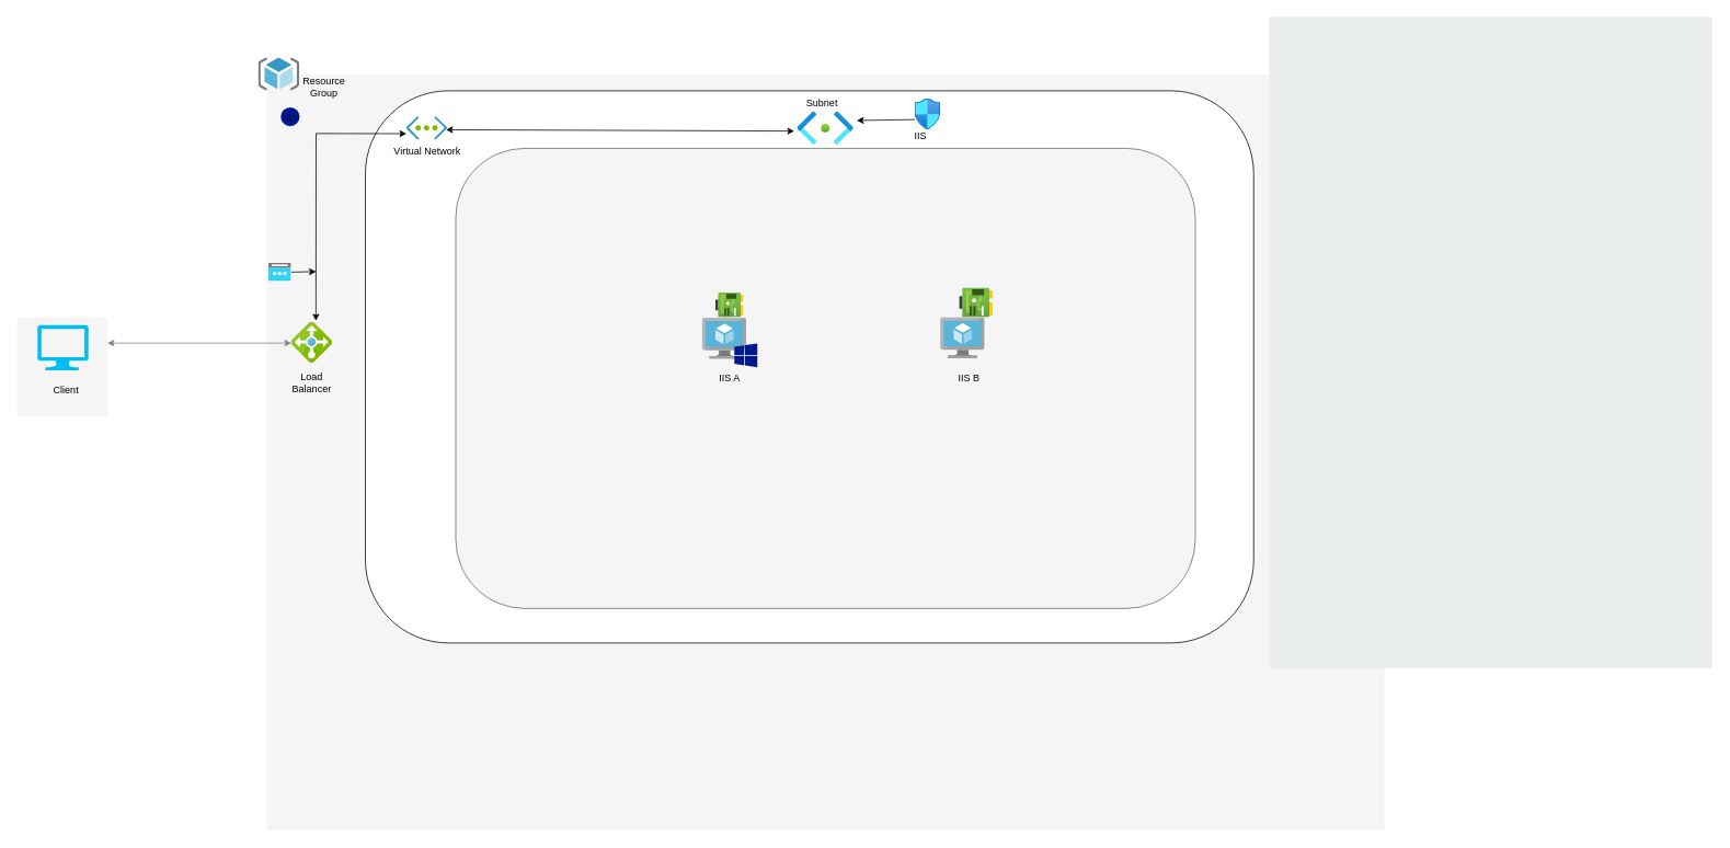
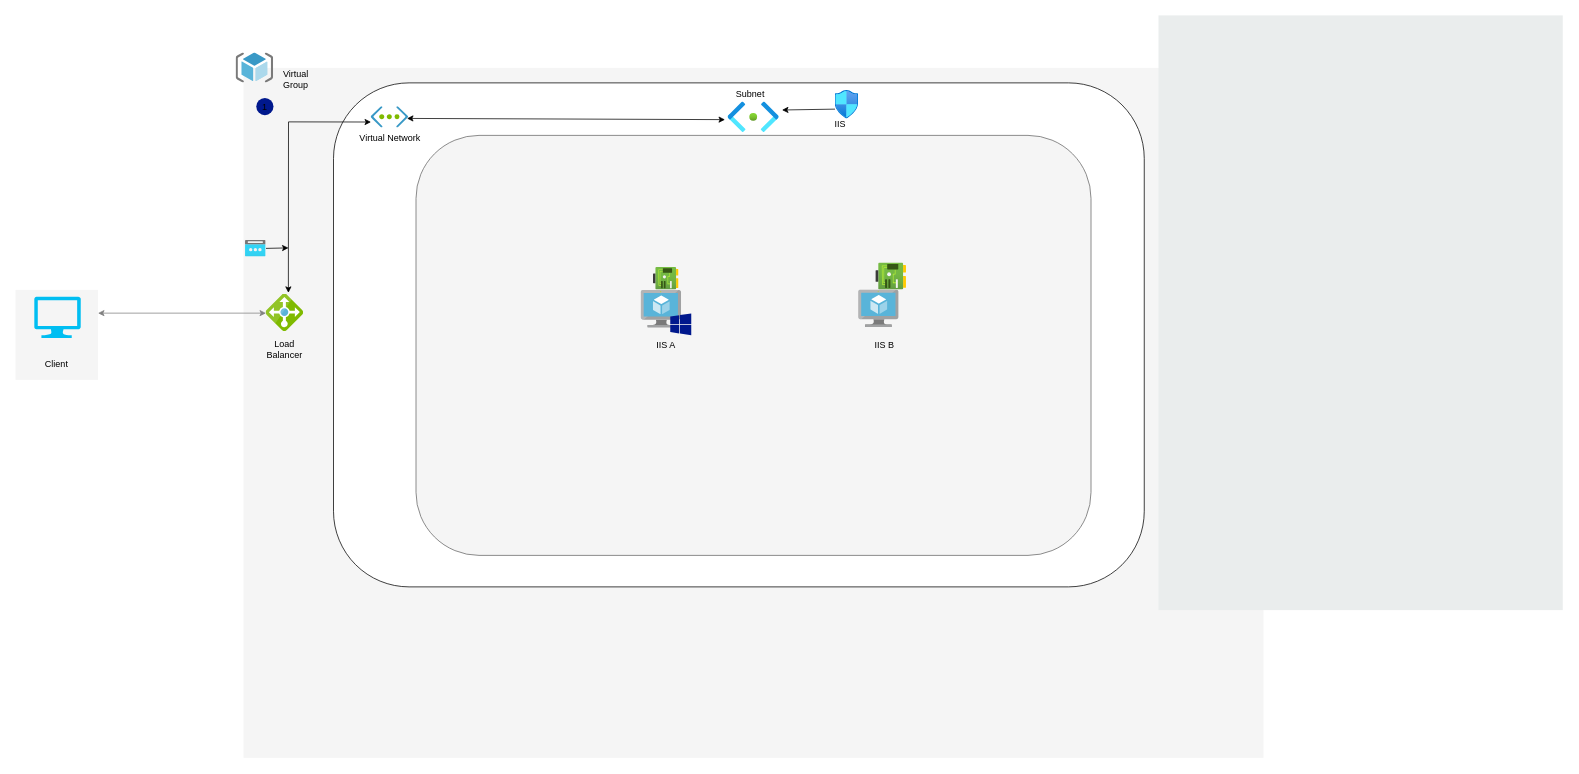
- <mxCell id="14" value="Resource Group" style="text;html=1;align=center;verticalAlign=middle;whiteSpace=wrap;rounded=0;" vertex="1" parent="1"><mxGeometry x="364" y="90" width="60" height="30" as="geometry" /></mxCell>
+ <mxCell id="14" value="Virtual Group" style="text;html=1;align=center;verticalAlign=middle;whiteSpace=wrap;rounded=0;" vertex="1" parent="1"><mxGeometry x="364" y="90" width="60" height="30" as="geometry" /></mxCell>
- <mxCell id="10" value="Client" style="text;html=1;align=center;verticalAlign=middle;whiteSpace=wrap;rounded=0;" vertex="1" parent="1"><mxGeometry x="50" y="460" width="60" height="30" as="geometry" /></mxCell>
+ <mxCell id="10" value="Client" style="text;html=1;align=center;verticalAlign=middle;whiteSpace=wrap;rounded=0;" vertex="1" parent="1"><mxGeometry x="45" y="470" width="60" height="30" as="geometry" /></mxCell>
